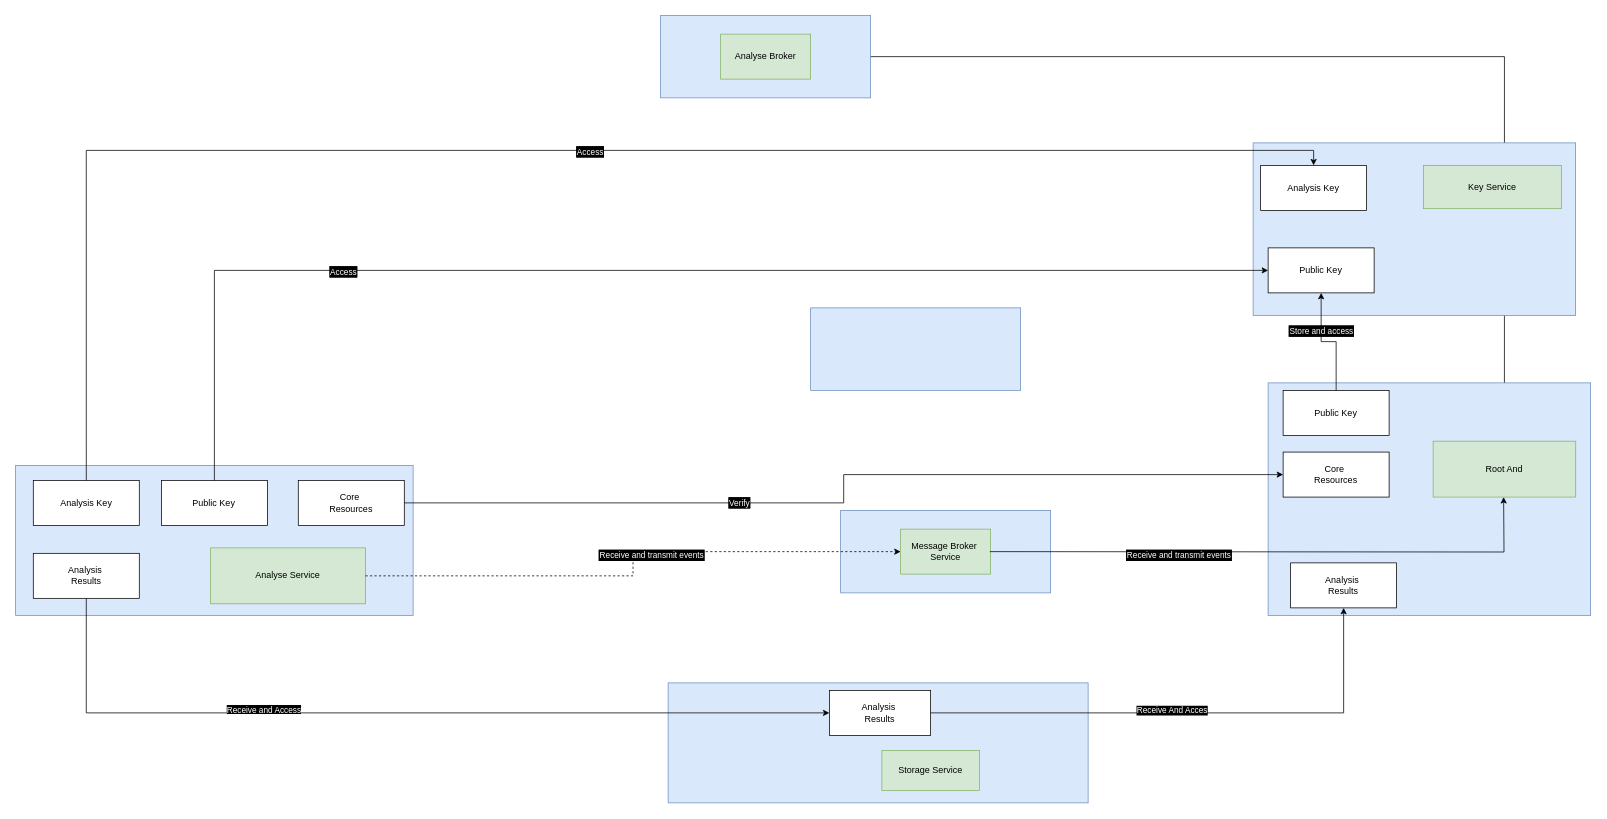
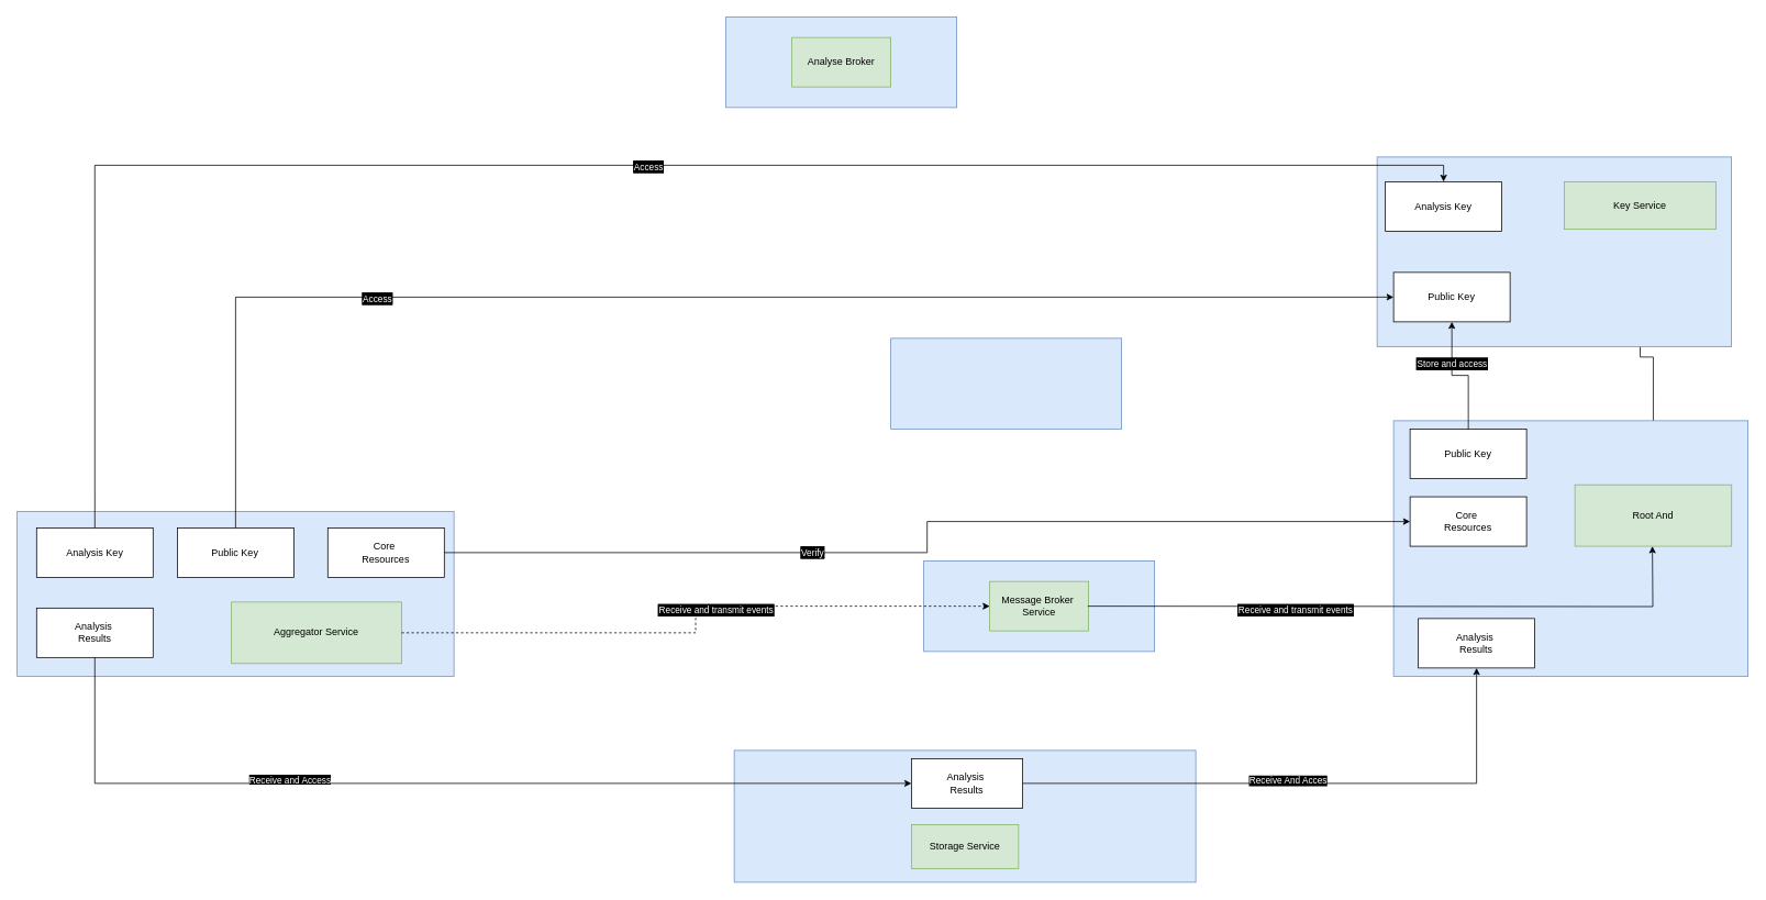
- <mxCell id="2" style="edgeStyle=orthogonalEdgeStyle;rounded=0;orthogonalLoop=1;jettySize=auto;html=1;entryX=1;entryY=0.5;entryDx=0;entryDy=0;fontColor=#FFFFFF;strokeColor=default;exitX=0.5;exitY=0;exitDx=0;exitDy=0;" edge="1" parent="1" source="28" target="48"><mxGeometry relative="1" as="geometry" /></mxCell>
+ <mxCell id="2" style="edgeStyle=orthogonalEdgeStyle;rounded=0;orthogonalLoop=1;jettySize=auto;html=1;fontColor=#FFFFFF;strokeColor=default;exitX=0.5;exitY=0;exitDx=0;exitDy=0;" edge="1" parent="1" source="28" target="13"><mxGeometry relative="1" as="geometry" /></mxCell>
- <mxCell id="19" value="Analyse Service" style="rounded=0;whiteSpace=wrap;html=1;fillColor=#d5e8d4;strokeColor=#82b366;" vertex="1" parent="17"><mxGeometry x="260" y="110.01" width="206.44" height="74.55" as="geometry" /></mxCell>
+ <mxCell id="19" value="Aggregator Service" style="rounded=0;whiteSpace=wrap;html=1;fillColor=#d5e8d4;strokeColor=#82b366;" vertex="1" parent="17"><mxGeometry x="260" y="110.01" width="206.44" height="74.55" as="geometry" /></mxCell>
- <mxCell id="7" value="Storage Service" style="rounded=0;whiteSpace=wrap;html=1;fillColor=#d5e8d4;strokeColor=#82b366;" vertex="1" parent="5"><mxGeometry x="285" y="90" width="130" height="53.64" as="geometry" /></mxCell>
+ <mxCell id="7" value="Storage Service" style="rounded=0;whiteSpace=wrap;html=1;fillColor=#d5e8d4;strokeColor=#82b366;" vertex="1" parent="5"><mxGeometry x="215" y="90" width="130" height="53.64" as="geometry" /></mxCell>
